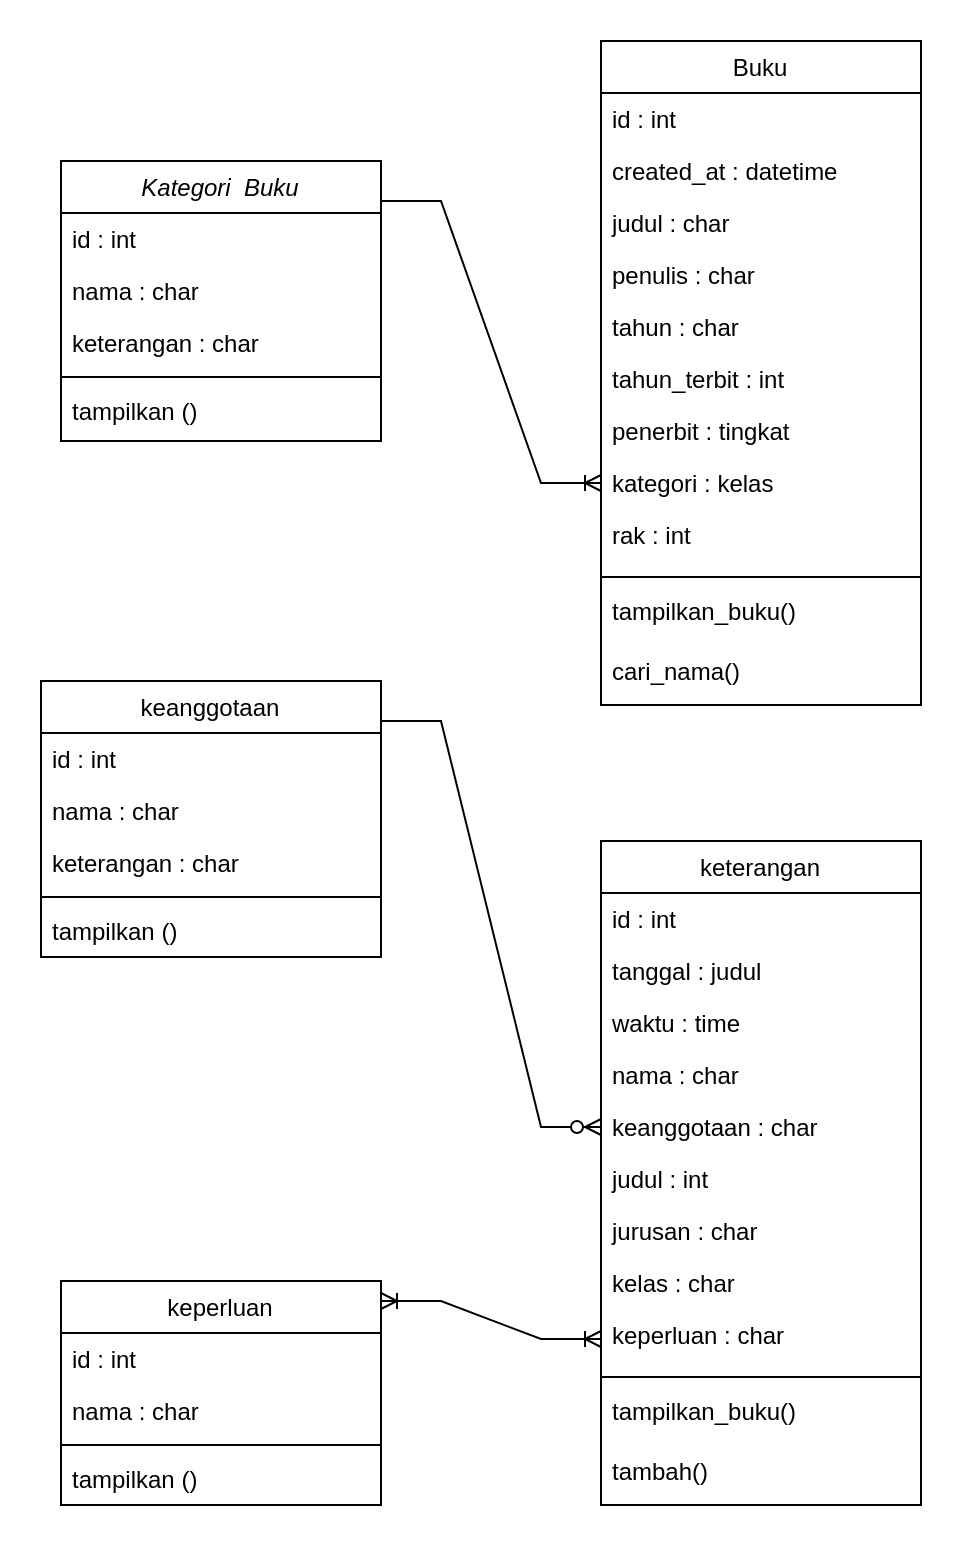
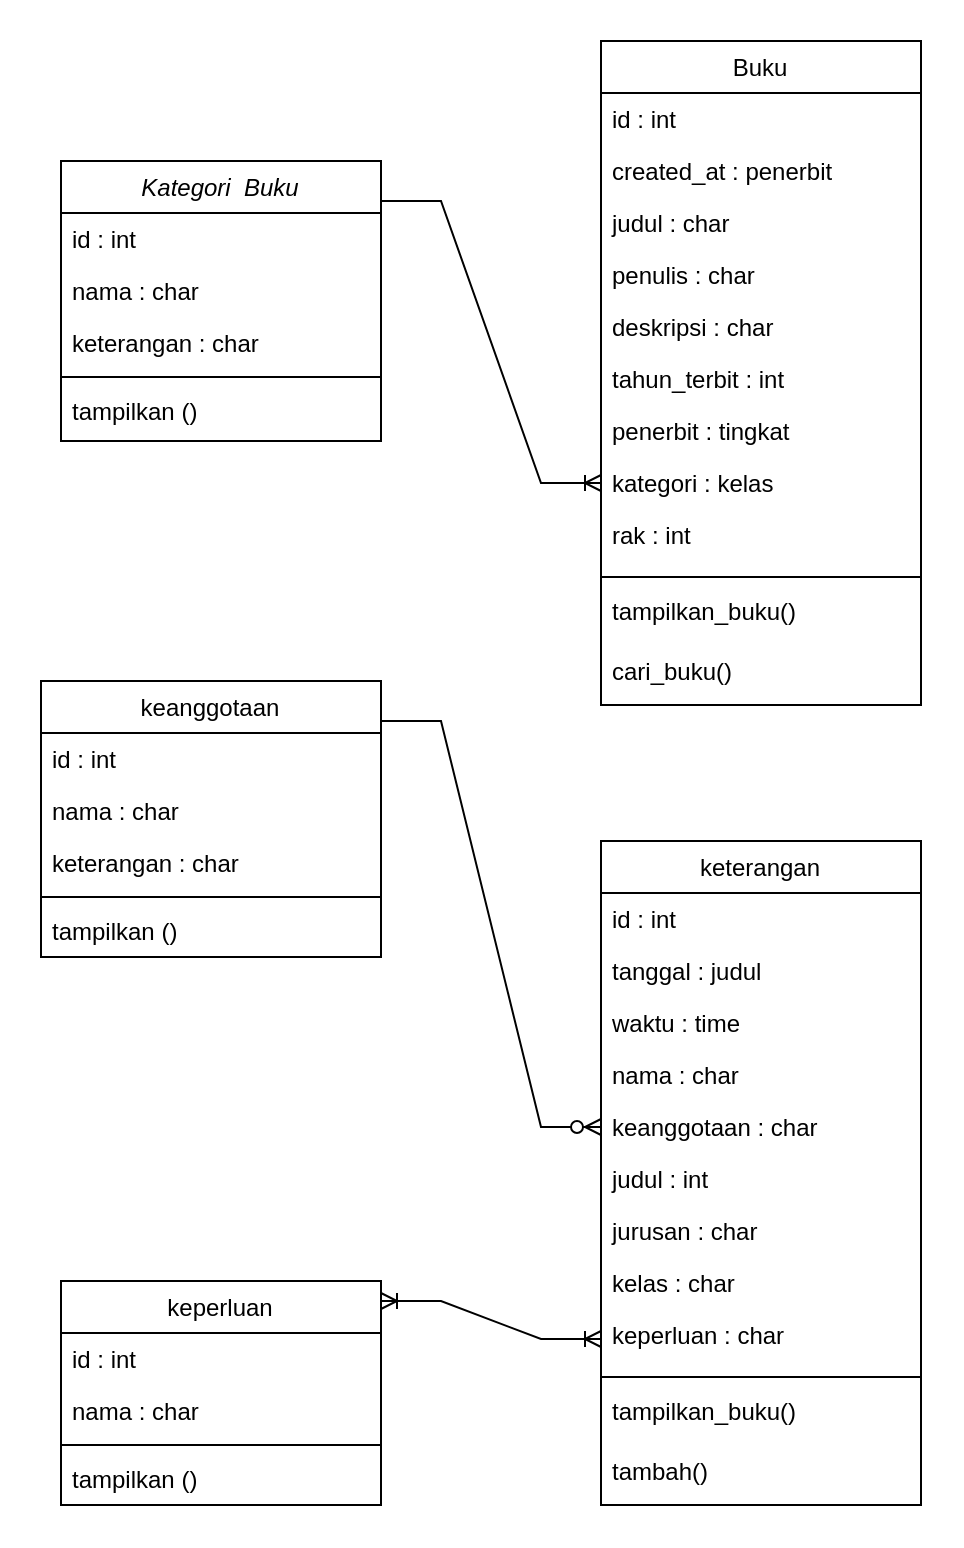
- <mxCell id="16" value="created_at : datetime" style="text;align=left;verticalAlign=top;spacingLeft=4;spacingRight=4;overflow=hidden;rotatable=0;points=[[0,0.5],[1,0.5]];portConstraint=eastwest;rounded=0;shadow=0;html=0;" vertex="1" parent="14"><mxGeometry y="52" width="160" height="26" as="geometry" /></mxCell>
+ <mxCell id="16" value="created_at : penerbit" style="text;align=left;verticalAlign=top;spacingLeft=4;spacingRight=4;overflow=hidden;rotatable=0;points=[[0,0.5],[1,0.5]];portConstraint=eastwest;rounded=0;shadow=0;html=0;" vertex="1" parent="14"><mxGeometry y="52" width="160" height="26" as="geometry" /></mxCell>
- <mxCell id="19" value="tahun : char" style="text;align=left;verticalAlign=top;spacingLeft=4;spacingRight=4;overflow=hidden;rotatable=0;points=[[0,0.5],[1,0.5]];portConstraint=eastwest;rounded=0;shadow=0;html=0;" vertex="1" parent="14"><mxGeometry y="130" width="160" height="26" as="geometry" /></mxCell>
+ <mxCell id="19" value="deskripsi : char" style="text;align=left;verticalAlign=top;spacingLeft=4;spacingRight=4;overflow=hidden;rotatable=0;points=[[0,0.5],[1,0.5]];portConstraint=eastwest;rounded=0;shadow=0;html=0;" vertex="1" parent="14"><mxGeometry y="130" width="160" height="26" as="geometry" /></mxCell>
- <mxCell id="26" value="cari_nama()" style="text;align=left;verticalAlign=top;spacingLeft=4;spacingRight=4;overflow=hidden;rotatable=0;points=[[0,0.5],[1,0.5]];portConstraint=eastwest;" vertex="1" parent="14"><mxGeometry y="302" width="160" height="30" as="geometry" /></mxCell>
+ <mxCell id="26" value="cari_buku()" style="text;align=left;verticalAlign=top;spacingLeft=4;spacingRight=4;overflow=hidden;rotatable=0;points=[[0,0.5],[1,0.5]];portConstraint=eastwest;" vertex="1" parent="14"><mxGeometry y="302" width="160" height="30" as="geometry" /></mxCell>
